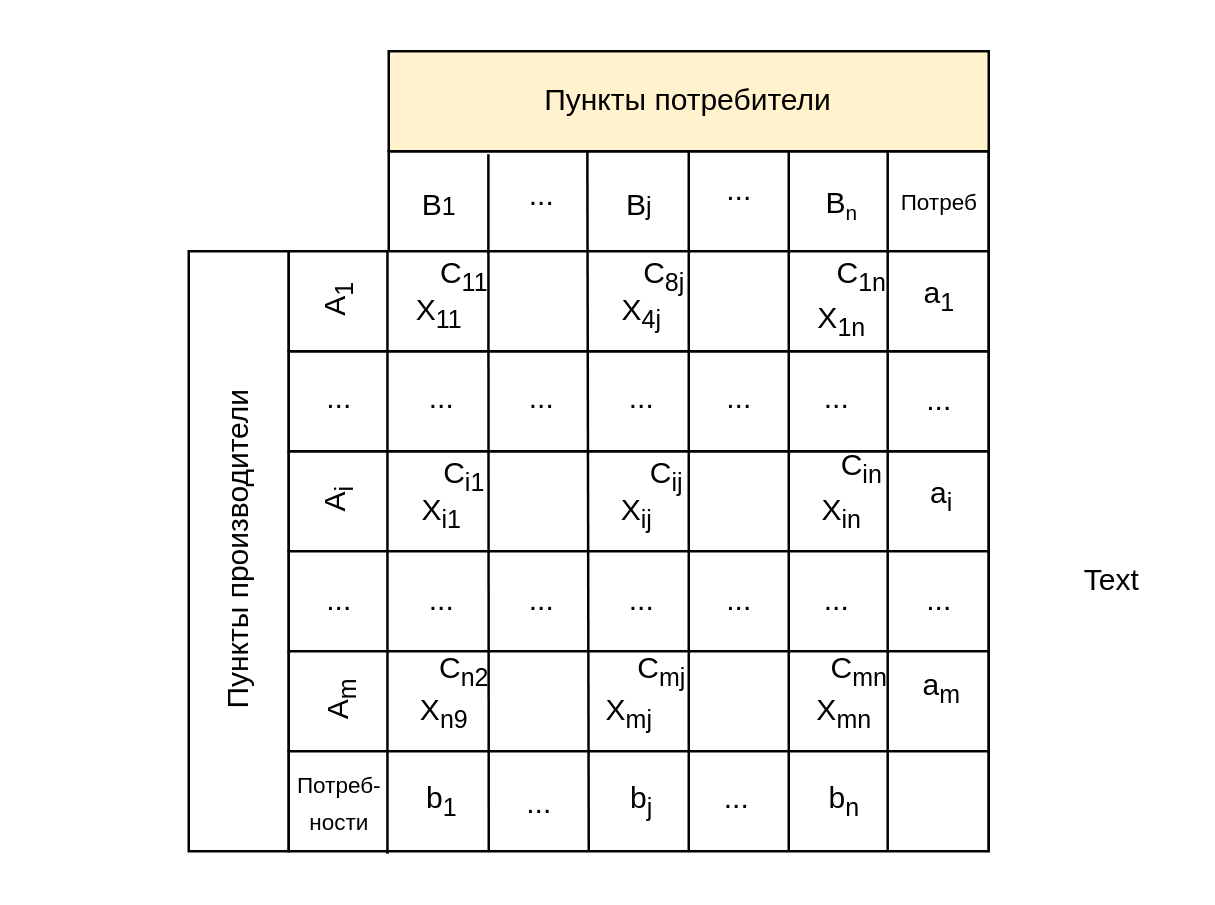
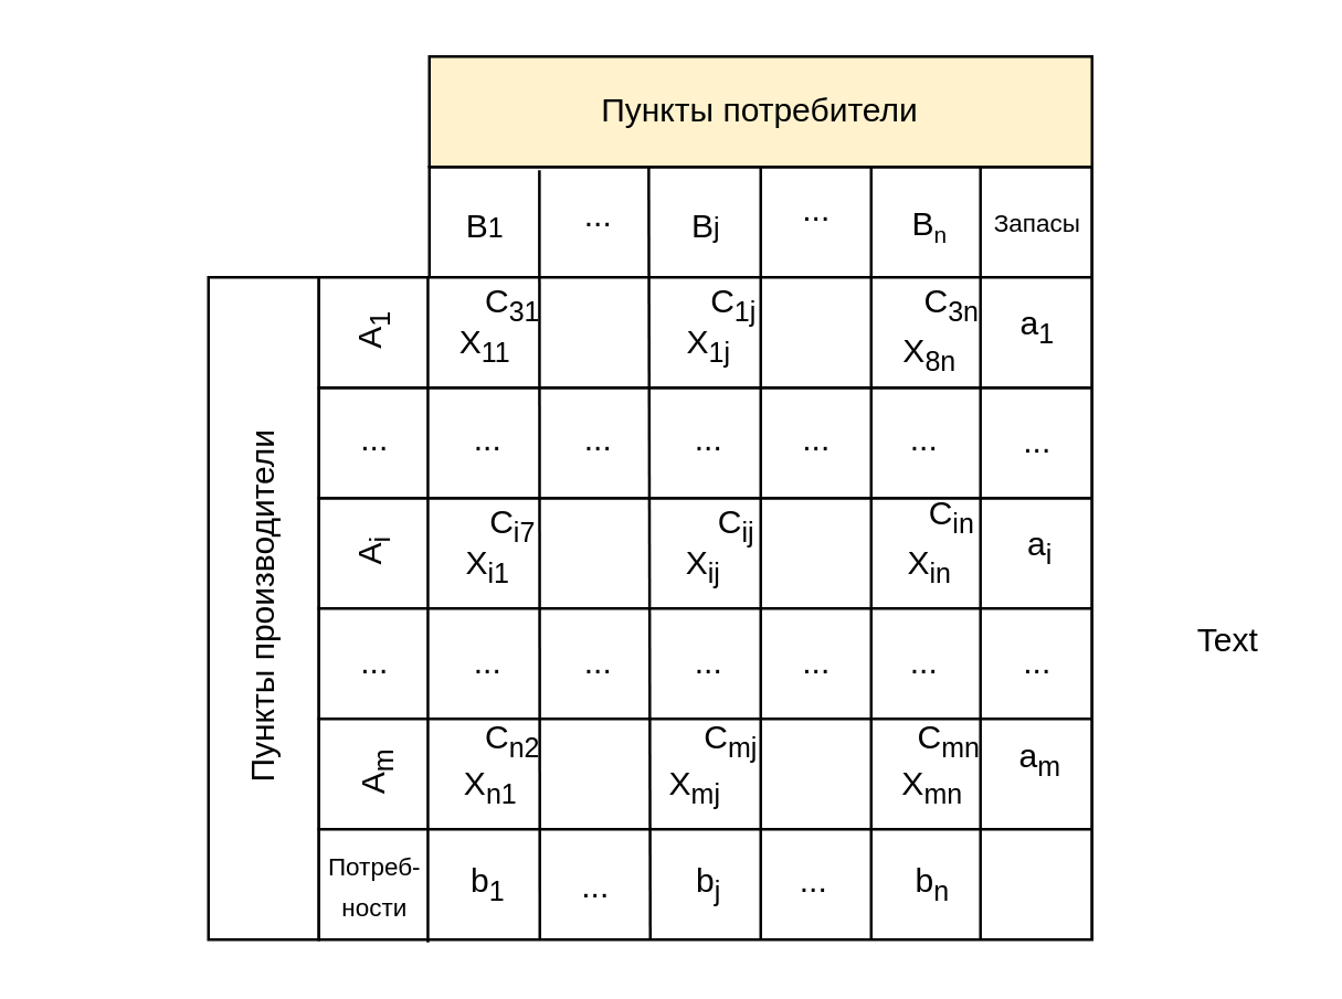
- <mxCell id="26" value="&lt;font style=&quot;font-size: 9px;&quot;&gt;Потреб&lt;/font&gt;" style="text;html=1;align=center;verticalAlign=middle;resizable=0;points=[];autosize=1;strokeColor=none;fillColor=none;" vertex="1" parent="1"><mxGeometry x="350" y="65" width="50" height="30" as="geometry" /></mxCell>
+ <mxCell id="26" value="&lt;font style=&quot;font-size: 9px;&quot;&gt;Запасы&lt;/font&gt;" style="text;html=1;align=center;verticalAlign=middle;resizable=0;points=[];autosize=1;strokeColor=none;fillColor=none;" vertex="1" parent="1"><mxGeometry x="350" y="65" width="50" height="30" as="geometry" /></mxCell>
- <mxCell id="27" value="С&lt;sub&gt;11&lt;/sub&gt;" style="text;html=1;align=center;verticalAlign=middle;resizable=0;points=[];autosize=1;strokeColor=none;fillColor=none;" vertex="1" parent="1"><mxGeometry x="165" y="95" width="40" height="30" as="geometry" /></mxCell>
+ <mxCell id="27" value="С&lt;sub&gt;31&lt;/sub&gt;" style="text;html=1;align=center;verticalAlign=middle;resizable=0;points=[];autosize=1;strokeColor=none;fillColor=none;" vertex="1" parent="1"><mxGeometry x="165" y="95" width="40" height="30" as="geometry" /></mxCell>
- <mxCell id="28" value="С&lt;sub&gt;8j&lt;/sub&gt;" style="text;html=1;align=center;verticalAlign=middle;resizable=0;points=[];autosize=1;strokeColor=none;fillColor=none;" vertex="1" parent="1"><mxGeometry x="245" y="95" width="40" height="30" as="geometry" /></mxCell>
+ <mxCell id="28" value="С&lt;sub&gt;1j&lt;/sub&gt;" style="text;html=1;align=center;verticalAlign=middle;resizable=0;points=[];autosize=1;strokeColor=none;fillColor=none;" vertex="1" parent="1"><mxGeometry x="245" y="95" width="40" height="30" as="geometry" /></mxCell>
- <mxCell id="29" value="С&lt;sub&gt;1n&lt;/sub&gt;" style="text;html=1;align=center;verticalAlign=middle;resizable=0;points=[];autosize=1;strokeColor=none;fillColor=none;" vertex="1" parent="1"><mxGeometry x="325" y="95" width="38" height="30" as="geometry" /></mxCell>
+ <mxCell id="29" value="С&lt;sub&gt;3n&lt;/sub&gt;" style="text;html=1;align=center;verticalAlign=middle;resizable=0;points=[];autosize=1;strokeColor=none;fillColor=none;" vertex="1" parent="1"><mxGeometry x="325" y="95" width="38" height="30" as="geometry" /></mxCell>
- <mxCell id="62" value="X&lt;sub&gt;4j&lt;/sub&gt;" style="text;html=1;align=center;verticalAlign=middle;resizable=0;points=[];autosize=1;strokeColor=none;fillColor=none;" vertex="1" parent="1"><mxGeometry x="238.5" y="110" width="34" height="30" as="geometry" /></mxCell>
+ <mxCell id="62" value="X&lt;sub&gt;1j&lt;/sub&gt;" style="text;html=1;align=center;verticalAlign=middle;resizable=0;points=[];autosize=1;strokeColor=none;fillColor=none;" vertex="1" parent="1"><mxGeometry x="238.5" y="110" width="34" height="30" as="geometry" /></mxCell>
- <mxCell id="63" value="X&lt;sub&gt;1n&lt;/sub&gt;" style="text;html=1;align=center;verticalAlign=middle;resizable=0;points=[];autosize=1;strokeColor=none;fillColor=none;" vertex="1" parent="1"><mxGeometry x="317.5" y="113" width="37" height="30" as="geometry" /></mxCell>
+ <mxCell id="63" value="X&lt;sub&gt;8n&lt;/sub&gt;" style="text;html=1;align=center;verticalAlign=middle;resizable=0;points=[];autosize=1;strokeColor=none;fillColor=none;" vertex="1" parent="1"><mxGeometry x="317.5" y="113" width="37" height="30" as="geometry" /></mxCell>
- <mxCell id="30" value="С&lt;sub&gt;i1&lt;/sub&gt;" style="text;html=1;align=center;verticalAlign=middle;resizable=0;points=[];autosize=1;strokeColor=none;fillColor=none;" vertex="1" parent="1"><mxGeometry x="168" y="175" width="34" height="30" as="geometry" /></mxCell>
+ <mxCell id="30" value="С&lt;sub&gt;i7&lt;/sub&gt;" style="text;html=1;align=center;verticalAlign=middle;resizable=0;points=[];autosize=1;strokeColor=none;fillColor=none;" vertex="1" parent="1"><mxGeometry x="168" y="175" width="34" height="30" as="geometry" /></mxCell>
- <mxCell id="67" value="X&lt;sub&gt;n9&lt;/sub&gt;" style="text;html=1;align=center;verticalAlign=middle;resizable=0;points=[];autosize=1;strokeColor=none;fillColor=none;" vertex="1" parent="1"><mxGeometry x="158" y="270" width="37" height="30" as="geometry" /></mxCell>
+ <mxCell id="67" value="X&lt;sub&gt;n1&lt;/sub&gt;" style="text;html=1;align=center;verticalAlign=middle;resizable=0;points=[];autosize=1;strokeColor=none;fillColor=none;" vertex="1" parent="1"><mxGeometry x="158" y="270" width="37" height="30" as="geometry" /></mxCell>
